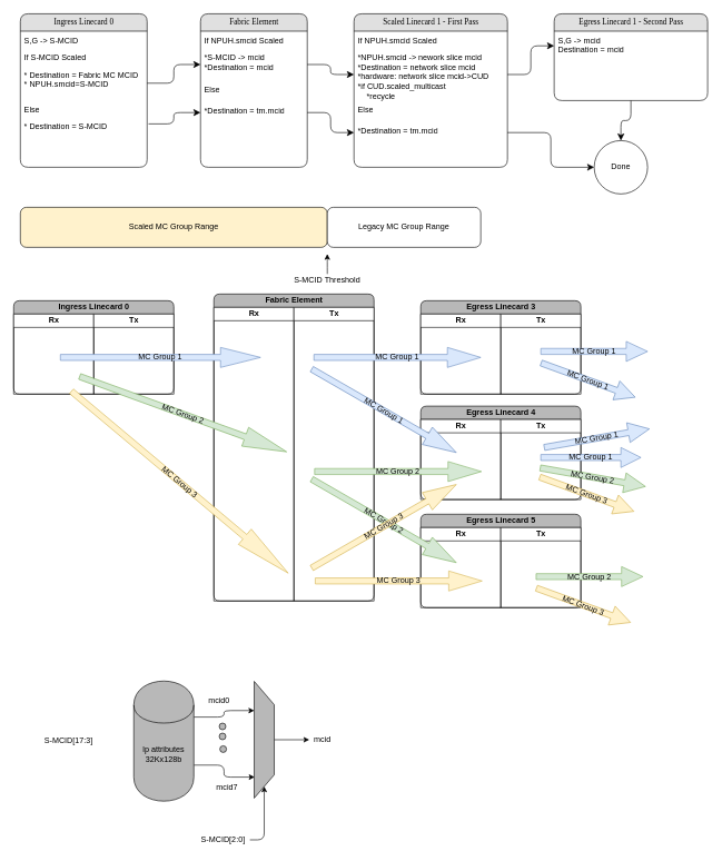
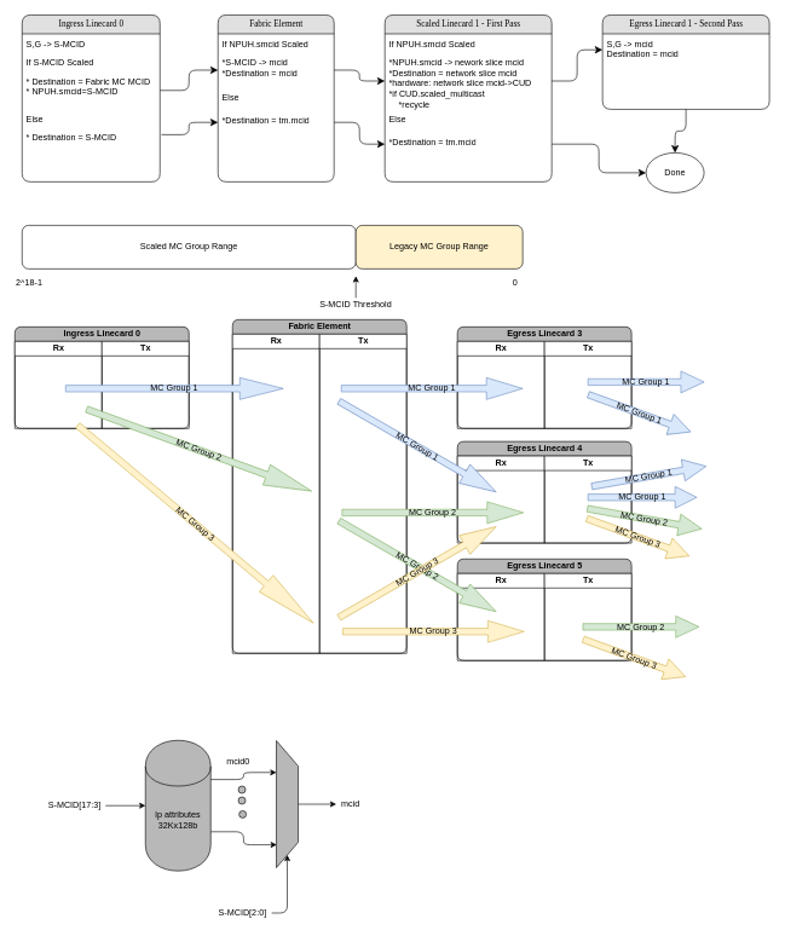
- <mxCell id="25" value="Done" style="ellipse;whiteSpace=wrap;html=1;aspect=fixed;" parent="1" vertex="1"><mxGeometry x="890" y="210" width="80" height="80" as="geometry" /></mxCell>
+ <mxCell id="25" value="Done" style="ellipse;whiteSpace=wrap;html=1;aspect=fixed;" parent="1" vertex="1"><mxGeometry x="890" y="210" width="80" height="55" as="geometry" /></mxCell>
- <mxCell id="28" value="Scaled MC Group Range" style="rounded=1;whiteSpace=wrap;html=1;fillColor=#fff2cc;" vertex="1" parent="1"><mxGeometry x="30" y="310" width="460" height="60" as="geometry" /></mxCell>
+ <mxCell id="28" value="Scaled MC Group Range" style="rounded=1;whiteSpace=wrap;html=1;" vertex="1" parent="1"><mxGeometry x="30" y="310" width="460" height="60" as="geometry" /></mxCell>
- <mxCell id="29" value="Legacy MC Group Range" style="rounded=1;whiteSpace=wrap;html=1;" vertex="1" parent="1"><mxGeometry x="490" y="310" width="230" height="60" as="geometry" /></mxCell>
+ <mxCell id="29" value="Legacy MC Group Range" style="rounded=1;whiteSpace=wrap;html=1;fillColor=#fff2cc;" vertex="1" parent="1"><mxGeometry x="490" y="310" width="230" height="60" as="geometry" /></mxCell>
+ <mxCell id="33" value="2^18-1" style="text;html=1;strokeColor=none;fillColor=none;align=center;verticalAlign=middle;whiteSpace=wrap;rounded=0;" vertex="1" parent="1"><mxGeometry x="20" y="380" width="40" height="20" as="geometry" /></mxCell>
+ <mxCell id="32" value="0" style="text;html=1;strokeColor=none;fillColor=none;align=center;verticalAlign=middle;whiteSpace=wrap;rounded=0;" vertex="1" parent="1"><mxGeometry x="690" y="380" width="40" height="20" as="geometry" /></mxCell>
+ <mxCell id="69" style="edgeStyle=orthogonalEdgeStyle;rounded=1;orthogonalLoop=1;jettySize=auto;html=1;" edge="1" parent="1" source="70" target="68"><mxGeometry relative="1" as="geometry" /></mxCell>
- <mxCell id="74" value="mcid7" style="text;html=1;strokeColor=none;fillColor=none;align=center;verticalAlign=middle;whiteSpace=wrap;rounded=0;" vertex="1" parent="1"><mxGeometry x="320" y="1170" width="40" height="20" as="geometry" /></mxCell>
